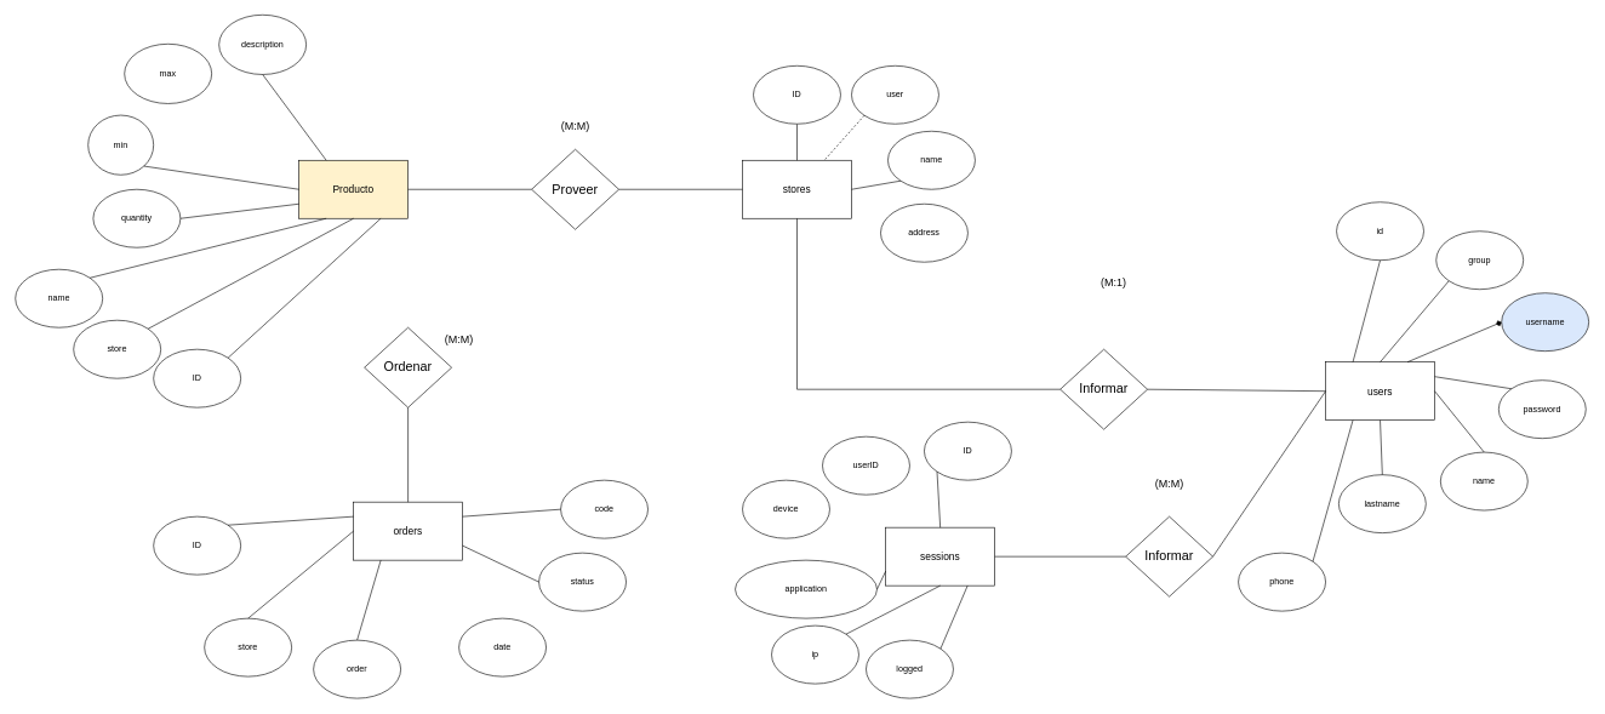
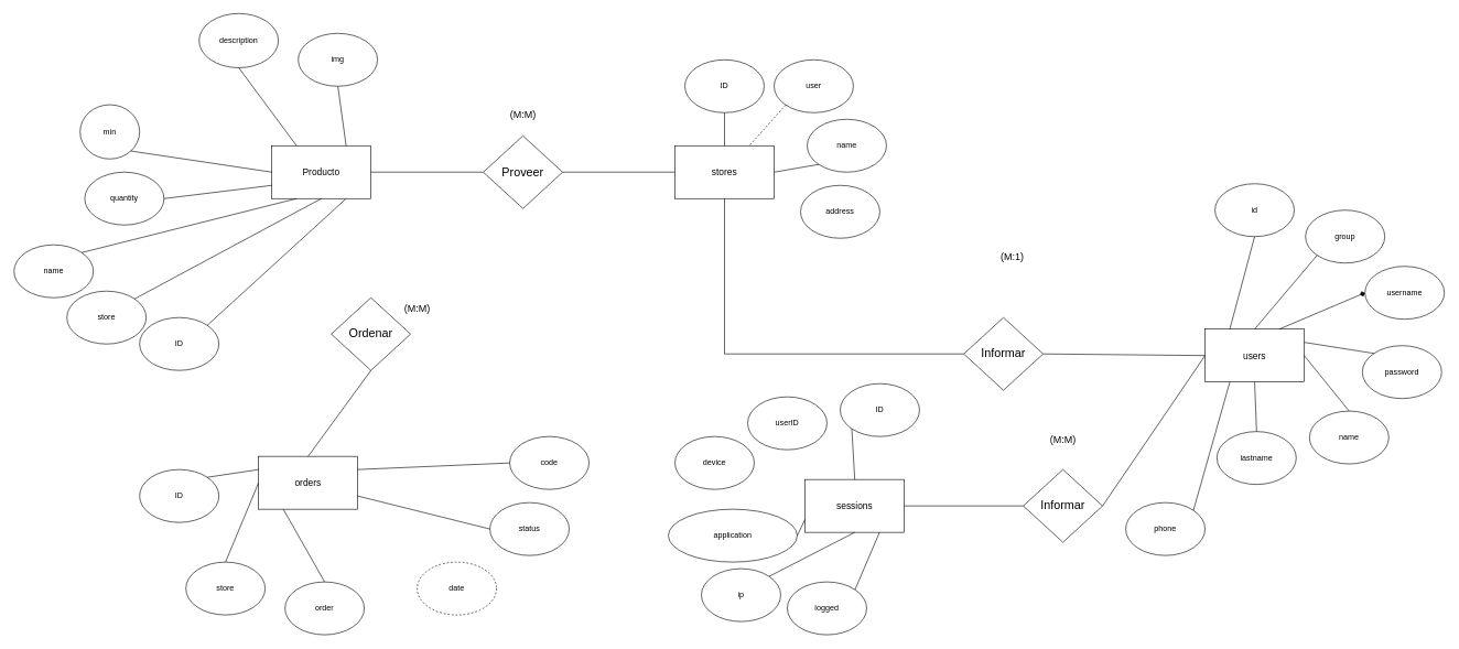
+ <mxCell id="3" value="img" style="ellipse;whiteSpace=wrap;html=1;" parent="1" vertex="1"><mxGeometry x="450" y="50" width="120" height="80" as="geometry" /></mxCell>
- <mxCell id="19" value="max" style="ellipse;whiteSpace=wrap;html=1;" vertex="1" parent="1"><mxGeometry x="170" y="60" width="120" height="82" as="geometry" /></mxCell>
+ <mxCell id="11" value="" style="endArrow=none;html=1;rounded=0;entryX=0.75;entryY=0;entryDx=0;entryDy=0;exitX=0.5;exitY=1;exitDx=0;exitDy=0;" parent="1" target="2" edge="1" source="3"><mxGeometry width="50" height="50" relative="1" as="geometry"><mxPoint x="270" y="240" as="sourcePoint" /><mxPoint x="380" y="250" as="targetPoint" /></mxGeometry></mxCell>
- <mxCell id="2" value="&lt;font style=&quot;font-size: 14px;&quot;&gt;Producto&lt;/font&gt;" style="rounded=0;whiteSpace=wrap;html=1;fillColor=#fff2cc;" parent="1" vertex="1"><mxGeometry x="410" y="220" width="150" height="80" as="geometry" /></mxCell>
+ <mxCell id="2" value="&lt;font style=&quot;font-size: 14px;&quot;&gt;Producto&lt;/font&gt;" style="rounded=0;whiteSpace=wrap;html=1;" parent="1" vertex="1"><mxGeometry x="410" y="220" width="150" height="80" as="geometry" /></mxCell>
- <mxCell id="49" value="username" style="ellipse;whiteSpace=wrap;html=1;fillColor=#dae8fc;" vertex="1" parent="1"><mxGeometry x="2064" y="402.5" width="120" height="80" as="geometry" /></mxCell>
+ <mxCell id="49" value="username" style="ellipse;whiteSpace=wrap;html=1;" vertex="1" parent="1"><mxGeometry x="2064" y="402.5" width="120" height="80" as="geometry" /></mxCell>
- <mxCell id="62" value="&lt;font style=&quot;font-size: 14px;&quot;&gt;orders&lt;/font&gt;" style="rounded=0;whiteSpace=wrap;html=1;" vertex="1" parent="1"><mxGeometry x="485" y="690" width="150" height="80" as="geometry" /></mxCell>
+ <mxCell id="62" value="&lt;font style=&quot;font-size: 14px;&quot;&gt;orders&lt;/font&gt;" style="rounded=0;whiteSpace=wrap;html=1;" vertex="1" parent="1"><mxGeometry x="390" y="690" width="150" height="80" as="geometry" /></mxCell>
- <mxCell id="66" value="date" style="ellipse;whiteSpace=wrap;html=1;" vertex="1" parent="1"><mxGeometry x="630" y="850" width="120" height="80" as="geometry" /></mxCell>
+ <mxCell id="66" value="date" style="ellipse;whiteSpace=wrap;html=1;dashed=1;" vertex="1" parent="1"><mxGeometry x="630" y="850" width="120" height="80" as="geometry" /></mxCell>
